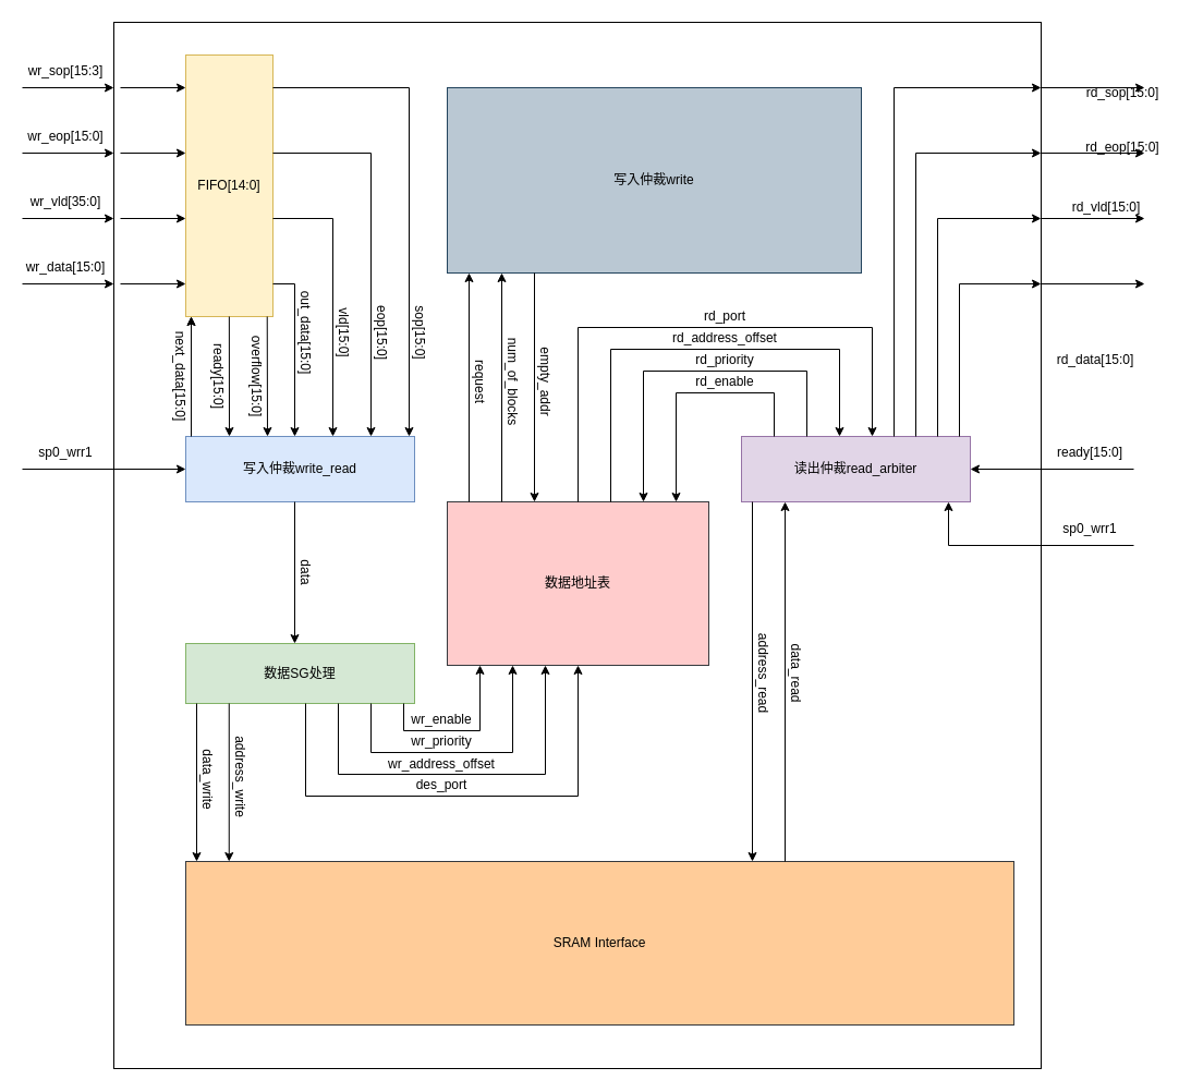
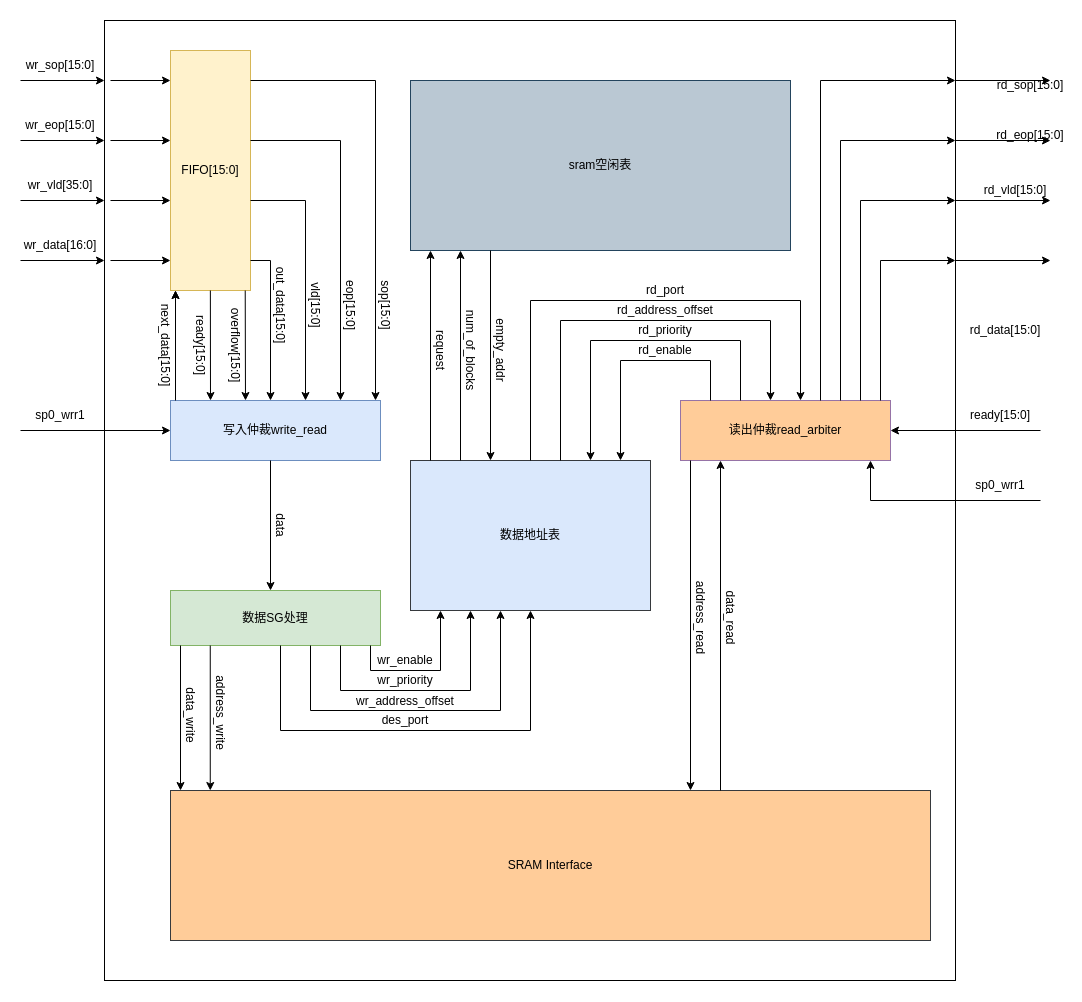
- <mxCell id="3" value="wr_sop[15:3]" style="text;html=1;align=center;verticalAlign=middle;whiteSpace=wrap;rounded=0;" parent="1" vertex="1"><mxGeometry x="30" y="50" width="60" height="30" as="geometry" /></mxCell>
+ <mxCell id="3" value="wr_sop[15:0]" style="text;html=1;align=center;verticalAlign=middle;whiteSpace=wrap;rounded=0;" parent="1" vertex="1"><mxGeometry x="30" y="50" width="60" height="30" as="geometry" /></mxCell>
- <mxCell id="78" value="写入仲裁write" style="rounded=0;whiteSpace=wrap;html=1;fillColor=#bac8d3;strokeColor=#23445d;connectable=0;" vertex="1" parent="1"><mxGeometry x="410" y="80" width="380" height="170" as="geometry" /></mxCell>
+ <mxCell id="78" value="sram空闲表" style="rounded=0;whiteSpace=wrap;html=1;fillColor=#bac8d3;strokeColor=#23445d;connectable=0;" vertex="1" parent="1"><mxGeometry x="410" y="80" width="380" height="170" as="geometry" /></mxCell>
- <mxCell id="7" value="FIFO[14:0]" style="rounded=0;whiteSpace=wrap;html=1;fillColor=#fff2cc;strokeColor=#d6b656;connectable=0;" parent="1" vertex="1"><mxGeometry x="170" y="50" width="80" height="240" as="geometry" /></mxCell>
+ <mxCell id="7" value="FIFO[15:0]" style="rounded=0;whiteSpace=wrap;html=1;fillColor=#fff2cc;strokeColor=#d6b656;connectable=0;" parent="1" vertex="1"><mxGeometry x="170" y="50" width="80" height="240" as="geometry" /></mxCell>
- <mxCell id="6" value="wr_data[15:0]" style="text;html=1;align=center;verticalAlign=middle;whiteSpace=wrap;rounded=0;" parent="1" vertex="1"><mxGeometry x="30" y="230" width="60" height="30" as="geometry" /></mxCell>
+ <mxCell id="6" value="wr_data[16:0]" style="text;html=1;align=center;verticalAlign=middle;whiteSpace=wrap;rounded=0;" parent="1" vertex="1"><mxGeometry x="30" y="230" width="60" height="30" as="geometry" /></mxCell>
- <mxCell id="51" value="读出仲裁read_arbiter" style="rounded=0;whiteSpace=wrap;html=1;fillColor=#e1d5e7;strokeColor=#9673a6;connectable=0;" vertex="1" parent="1"><mxGeometry x="680" y="400" width="210" height="60" as="geometry" /></mxCell>
+ <mxCell id="51" value="读出仲裁read_arbiter" style="rounded=0;whiteSpace=wrap;html=1;fillColor=#ffcc99;strokeColor=#9673a6;connectable=0;" vertex="1" parent="1"><mxGeometry x="680" y="400" width="210" height="60" as="geometry" /></mxCell>
- <mxCell id="40" value="数据地址表" style="rounded=0;whiteSpace=wrap;html=1;fillColor=#ffcccc;strokeColor=#36393d;connectable=0;" parent="1" vertex="1"><mxGeometry x="410" y="460" width="240" height="150" as="geometry" /></mxCell>
+ <mxCell id="40" value="数据地址表" style="rounded=0;whiteSpace=wrap;html=1;fillColor=#dae8fc;strokeColor=#36393d;connectable=0;" parent="1" vertex="1"><mxGeometry x="410" y="460" width="240" height="150" as="geometry" /></mxCell>
